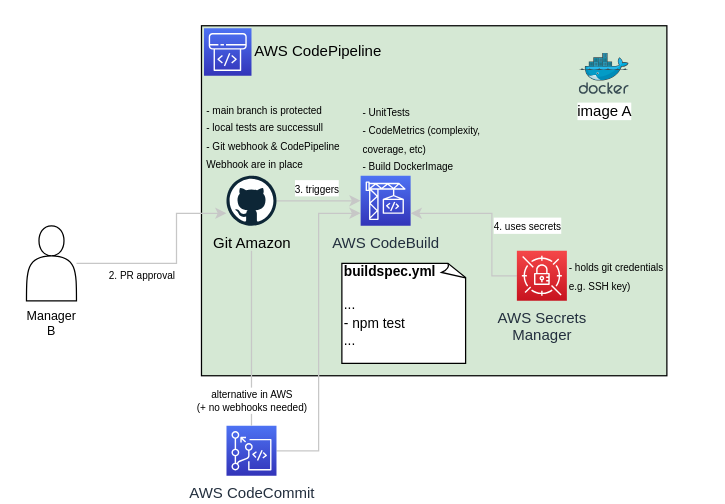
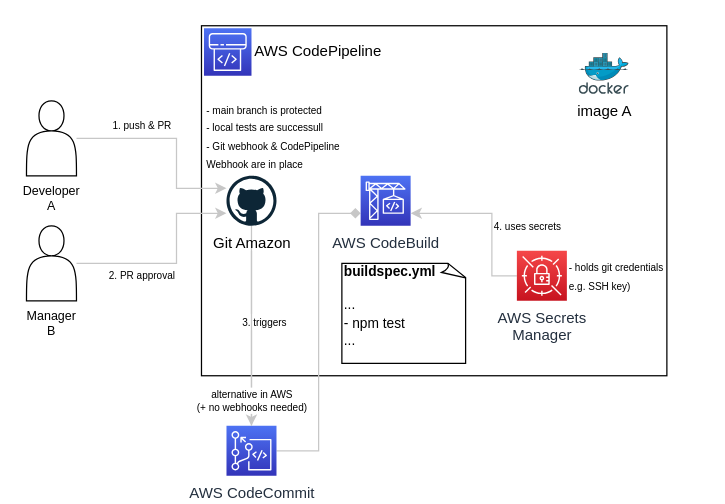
+ <mxCell id="4" value="Developer A" style="shape=actor;whiteSpace=wrap;html=1;fontSize=10;verticalAlign=top;labelPosition=center;verticalLabelPosition=bottom;align=center;" vertex="1" parent="1"><mxGeometry x="20.69" y="80" width="40" height="60" as="geometry" /></mxCell>
- <mxCell id="15" value="&lt;font style=&quot;font-size: 8px;&quot;&gt;- UnitTests&lt;br&gt;- CodeMetrics (complexity, coverage, etc)&lt;br&gt;- Build DockerImage&lt;br&gt;&lt;/font&gt;" style="text;html=1;strokeColor=none;fillColor=none;align=left;verticalAlign=middle;whiteSpace=wrap;rounded=0;" vertex="1" parent="1"><mxGeometry x="288" y="80" width="105" height="60" as="geometry" /></mxCell>
+ <mxCell id="3" value="1. push &amp;amp; PR" style="edgeStyle=orthogonalEdgeStyle;rounded=0;orthogonalLoop=1;jettySize=auto;html=1;fontSize=8;strokeColor=#C7C7C7;" edge="1" parent="1" source="4" target="8"><mxGeometry x="-0.346" y="10" relative="1" as="geometry"><Array as="points"><mxPoint x="140.69" y="110" /><mxPoint x="140.69" y="150" /></Array><mxPoint as="offset" /></mxGeometry></mxCell>
- <mxCell id="7" value="&lt;font style=&quot;font-size: 8px;&quot;&gt;3. triggers&lt;/font&gt;" style="edgeStyle=orthogonalEdgeStyle;rounded=0;orthogonalLoop=1;jettySize=auto;html=1;entryX=0;entryY=0.5;entryDx=0;entryDy=0;entryPerimeter=0;strokeColor=#C7C7C7;" edge="1" parent="1" source="8" target="14"><mxGeometry x="-0.04" y="10" relative="1" as="geometry"><mxPoint as="offset" /></mxGeometry></mxCell>
+ <mxCell id="7" value="&lt;font style=&quot;font-size: 8px;&quot;&gt;3. triggers&lt;/font&gt;" style="edgeStyle=orthogonalEdgeStyle;rounded=0;orthogonalLoop=1;jettySize=auto;html=1;strokeColor=#C7C7C7;" edge="1" parent="1" source="8" target="10"><mxGeometry x="-0.04" y="10" relative="1" as="geometry"><mxPoint as="offset" /></mxGeometry></mxCell>
- <mxCell id="2" value="AWS CodePipeline" style="rounded=0;whiteSpace=wrap;html=1;verticalAlign=top;labelPosition=left;verticalLabelPosition=middle;align=right;spacing=0;spacingLeft=0;spacingRight=-145;spacingBottom=0;spacingTop=9;fillColor=#d5e8d4;" vertex="1" parent="1"><mxGeometry x="160.69" y="20" width="372.31" height="280" as="geometry" /></mxCell>
+ <mxCell id="2" value="AWS CodePipeline" style="rounded=0;whiteSpace=wrap;html=1;verticalAlign=top;labelPosition=left;verticalLabelPosition=middle;align=right;spacing=0;spacingLeft=0;spacingRight=-145;spacingBottom=0;spacingTop=9;" vertex="1" parent="1"><mxGeometry x="160.69" y="20" width="372.31" height="280" as="geometry" /></mxCell>
- <mxCell id="9" style="edgeStyle=orthogonalEdgeStyle;rounded=0;orthogonalLoop=1;jettySize=auto;html=1;entryX=0;entryY=0.75;entryDx=0;entryDy=0;entryPerimeter=0;strokeColor=#C7C7C7;" edge="1" parent="1" source="10" target="14"><mxGeometry relative="1" as="geometry" /></mxCell>
+ <mxCell id="9" style="edgeStyle=orthogonalEdgeStyle;rounded=0;orthogonalLoop=1;jettySize=auto;html=1;entryX=0;entryY=0.75;entryDx=0;entryDy=0;entryPerimeter=0;strokeColor=#C7C7C7;endArrow=diamond;" edge="1" parent="1" source="10" target="14"><mxGeometry relative="1" as="geometry" /></mxCell>
